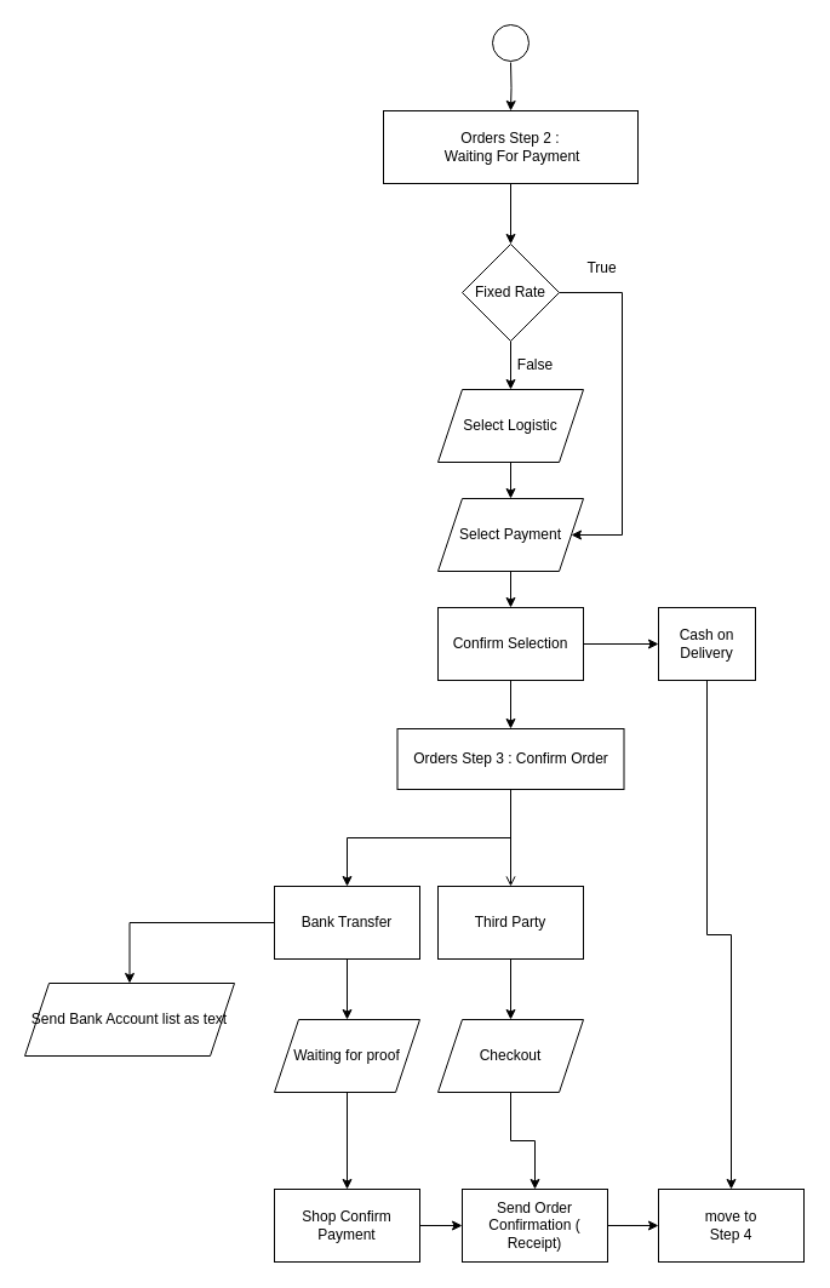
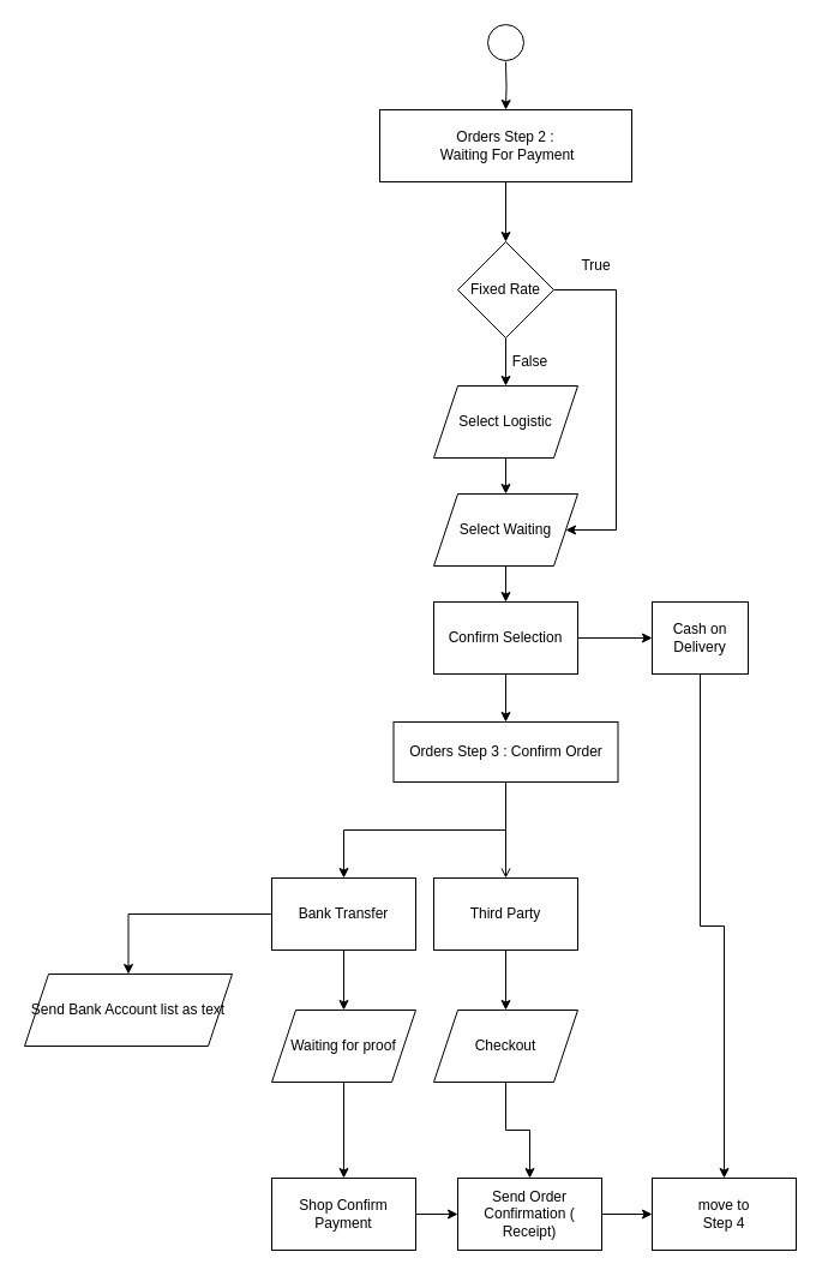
- <mxCell id="11" value="Select Payment" style="shape=parallelogram;perimeter=parallelogramPerimeter;whiteSpace=wrap;html=1;fixedSize=1;" parent="1" vertex="1"><mxGeometry x="361" y="411" width="120" height="60" as="geometry" /></mxCell>
+ <mxCell id="11" value="Select Waiting" style="shape=parallelogram;perimeter=parallelogramPerimeter;whiteSpace=wrap;html=1;fixedSize=1;" parent="1" vertex="1"><mxGeometry x="361" y="411" width="120" height="60" as="geometry" /></mxCell>
